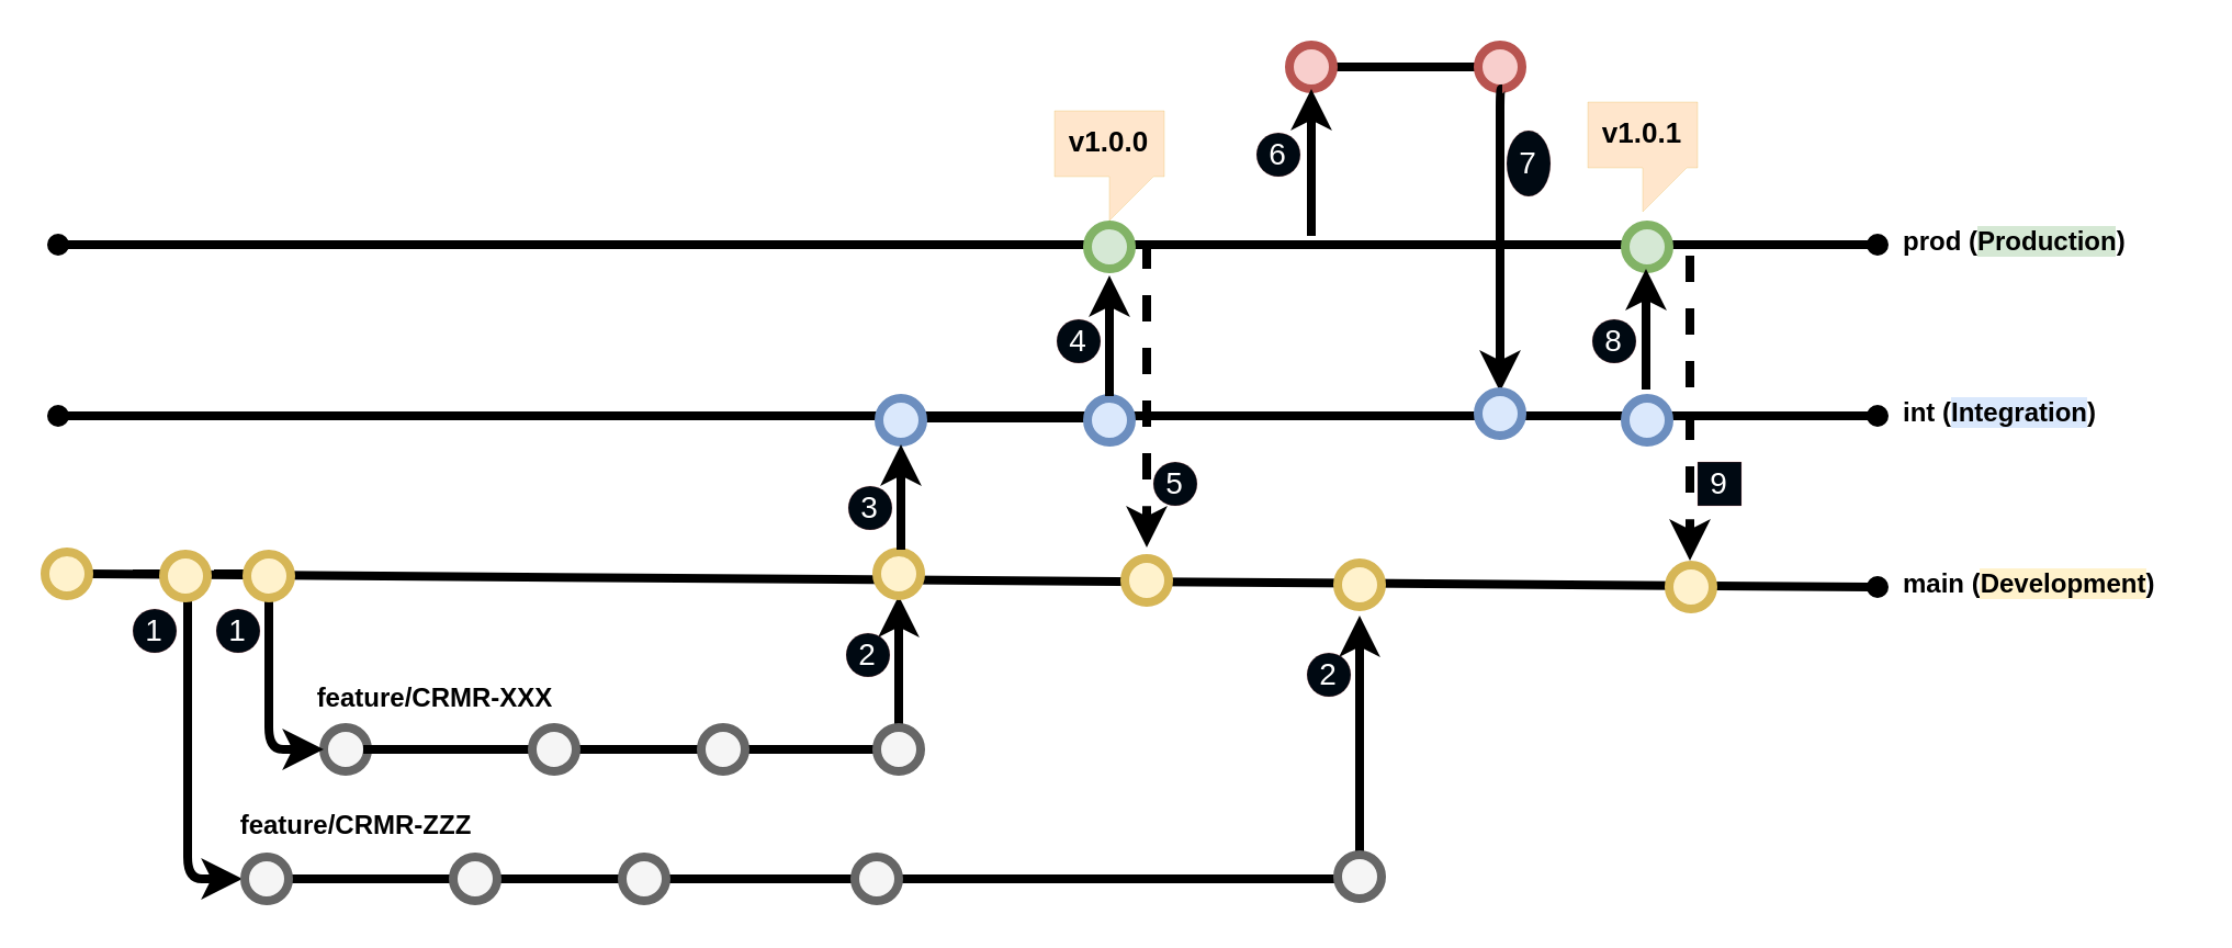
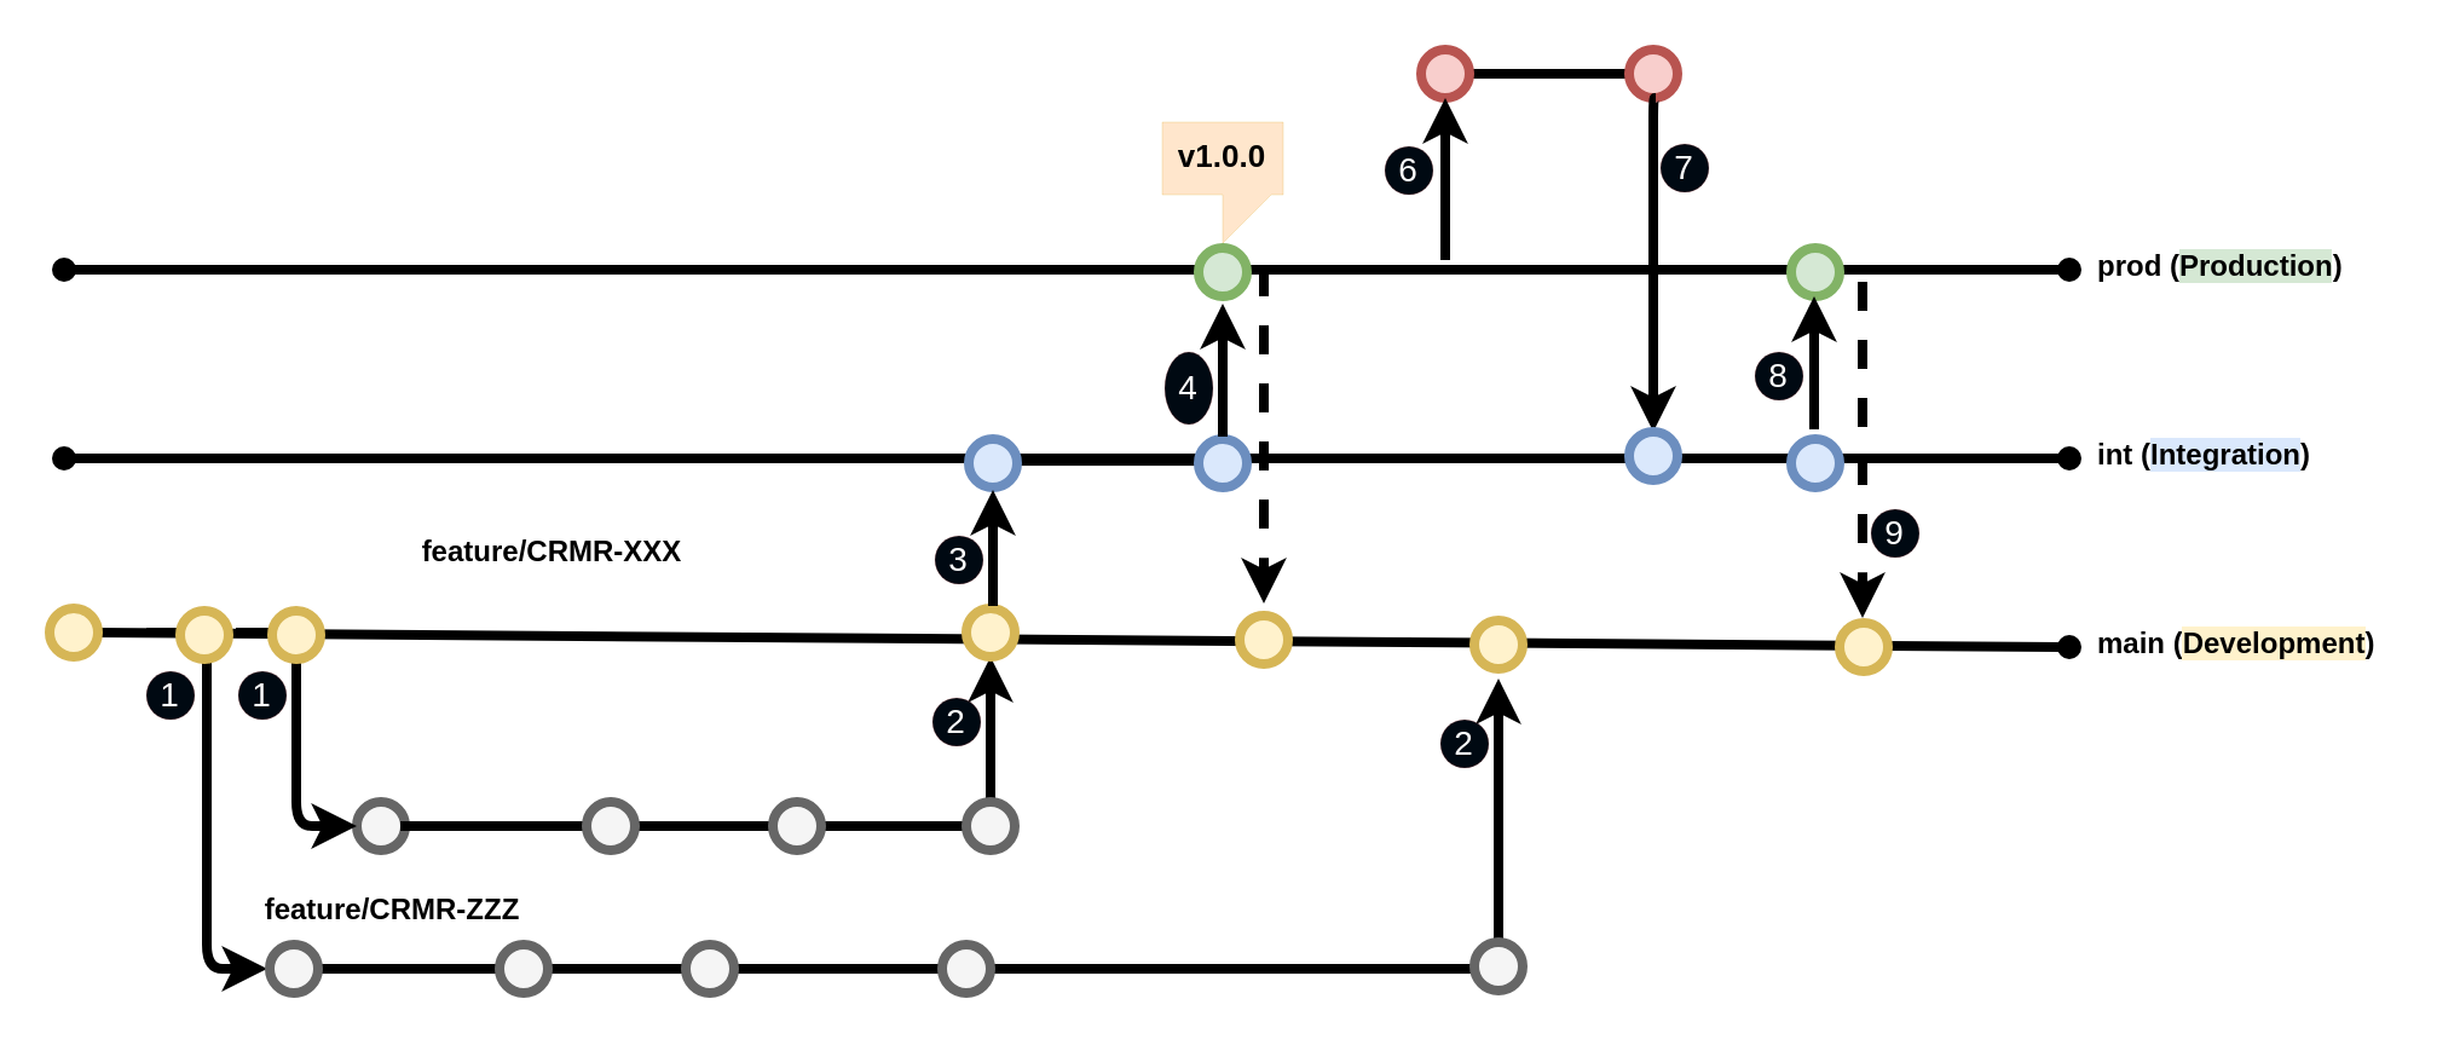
- <mxCell id="61" value="&lt;font style=&quot;font-size: 13px&quot;&gt;&lt;b&gt;v1.0.1&lt;/b&gt;&lt;/font&gt;" style="shape=callout;whiteSpace=wrap;html=1;perimeter=calloutPerimeter;shadow=0;labelBackgroundColor=none;strokeColor=#d79b00;strokeWidth=0;fillColor=#ffe6cc;size=20;position=0.5;fontSize=5;verticalAlign=top;" parent="1" vertex="1"><mxGeometry x="723" y="46" width="50" height="50" as="geometry" /></mxCell>
- <mxCell id="50" value="&lt;font style=&quot;font-size: 14px&quot;&gt;7&lt;/font&gt;" style="ellipse;whiteSpace=wrap;html=1;aspect=fixed;shadow=0;labelBackgroundColor=none;strokeColor=#EA6B66;strokeWidth=0;fillColor=#000912;fontColor=#FFFFFF;" parent="1" vertex="1"><mxGeometry x="686" y="59" width="20" height="30" as="geometry" /></mxCell>
+ <mxCell id="50" value="&lt;font style=&quot;font-size: 14px&quot;&gt;7&lt;/font&gt;" style="ellipse;whiteSpace=wrap;html=1;aspect=fixed;shadow=0;labelBackgroundColor=none;strokeColor=#EA6B66;strokeWidth=0;fillColor=#000912;fontColor=#FFFFFF;" parent="1" vertex="1"><mxGeometry x="686" y="59" width="20" height="20" as="geometry" /></mxCell>
- <mxCell id="47" value="&lt;font style=&quot;font-size: 14px&quot;&gt;4&lt;/font&gt;" style="ellipse;whiteSpace=wrap;html=1;aspect=fixed;shadow=0;labelBackgroundColor=none;strokeColor=#EA6B66;strokeWidth=0;fillColor=#000912;fontColor=#FFFFFF;" parent="1" vertex="1"><mxGeometry x="481" y="145" width="20" height="20" as="geometry" /></mxCell>
+ <mxCell id="47" value="&lt;font style=&quot;font-size: 14px&quot;&gt;4&lt;/font&gt;" style="ellipse;whiteSpace=wrap;html=1;aspect=fixed;shadow=0;labelBackgroundColor=none;strokeColor=#EA6B66;strokeWidth=0;fillColor=#000912;fontColor=#FFFFFF;" parent="1" vertex="1"><mxGeometry x="481" y="145" width="20" height="30" as="geometry" /></mxCell>
- <mxCell id="48" value="&lt;font style=&quot;font-size: 14px&quot;&gt;5&lt;/font&gt;" style="ellipse;whiteSpace=wrap;html=1;aspect=fixed;shadow=0;labelBackgroundColor=none;strokeColor=#EA6B66;strokeWidth=0;fillColor=#000912;fontColor=#FFFFFF;" parent="1" vertex="1"><mxGeometry x="525" y="210" width="20" height="20" as="geometry" /></mxCell>
- <mxCell id="60" value="&lt;font style=&quot;font-size: 14px&quot;&gt;9&lt;/font&gt;" style="whiteSpace=wrap;html=1;aspect=fixed;shadow=0;labelBackgroundColor=none;strokeColor=#EA6B66;strokeWidth=0;fillColor=#000912;fontColor=#FFFFFF;rounded=0;" parent="1" vertex="1"><mxGeometry x="773" y="210" width="20" height="20" as="geometry" /></mxCell>
+ <mxCell id="60" value="&lt;font style=&quot;font-size: 14px&quot;&gt;9&lt;/font&gt;" style="ellipse;whiteSpace=wrap;html=1;aspect=fixed;shadow=0;labelBackgroundColor=none;strokeColor=#EA6B66;strokeWidth=0;fillColor=#000912;fontColor=#FFFFFF;" parent="1" vertex="1"><mxGeometry x="773" y="210" width="20" height="20" as="geometry" /></mxCell>
- <mxCell id="21" value="feature/CRMR-XXX" style="text;html=1;strokeColor=none;fillColor=none;align=center;verticalAlign=middle;whiteSpace=wrap;rounded=0;shadow=0;labelBackgroundColor=none;fontStyle=1" parent="1" vertex="1"><mxGeometry x="138" y="308" width="120" height="20" as="geometry" /></mxCell>
+ <mxCell id="21" value="feature/CRMR-XXX" style="text;html=1;strokeColor=none;fillColor=none;align=center;verticalAlign=middle;whiteSpace=wrap;rounded=0;shadow=0;labelBackgroundColor=none;fontStyle=1" parent="1" vertex="1"><mxGeometry x="168" y="218" width="120" height="20" as="geometry" /></mxCell>
